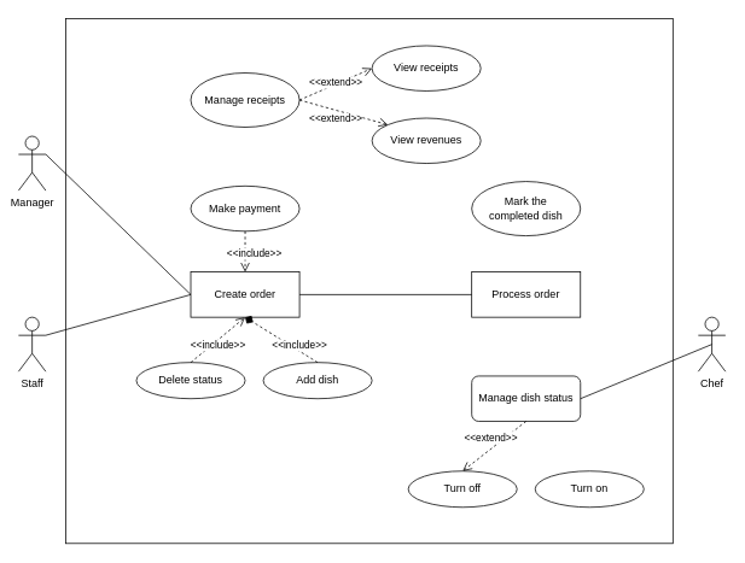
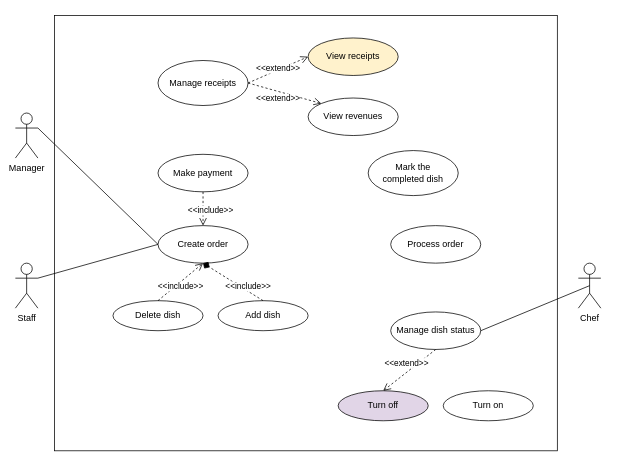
- <mxCell id="20" value="View receipts" style="ellipse;whiteSpace=wrap;html=1;" vertex="1" parent="1"><mxGeometry x="410" y="50" width="120" height="50" as="geometry" /></mxCell>
+ <mxCell id="20" value="View receipts" style="ellipse;whiteSpace=wrap;html=1;fillColor=#fff2cc;" vertex="1" parent="1"><mxGeometry x="410" y="50" width="120" height="50" as="geometry" /></mxCell>
- <mxCell id="17" value="Mark the &lt;br&gt;completed dish" style="ellipse;whiteSpace=wrap;html=1;" parent="1" vertex="1"><mxGeometry x="520" y="200" width="120" height="60" as="geometry" /></mxCell>
+ <mxCell id="17" value="Mark the &lt;br&gt;completed dish" style="ellipse;whiteSpace=wrap;html=1;" parent="1" vertex="1"><mxGeometry x="490" y="200" width="120" height="60" as="geometry" /></mxCell>
- <mxCell id="6" value="Create order" style="whiteSpace=wrap;html=1;rounded=0;" parent="1" vertex="1"><mxGeometry x="210" y="300" width="120" height="50" as="geometry" /></mxCell>
+ <mxCell id="6" value="Create order" style="ellipse;whiteSpace=wrap;html=1;" parent="1" vertex="1"><mxGeometry x="210" y="300" width="120" height="50" as="geometry" /></mxCell>
- <mxCell id="24" value="" style="endArrow=none;html=1;rounded=0;exitX=1;exitY=0.5;exitDx=0;exitDy=0;entryX=0;entryY=0.5;entryDx=0;entryDy=0;" edge="1" parent="1" source="6" target="13"><mxGeometry width="50" height="50" relative="1" as="geometry"><mxPoint x="60" y="410" as="sourcePoint" /><mxPoint x="220" y="365" as="targetPoint" /></mxGeometry></mxCell>
- <mxCell id="13" value="Process order" style="whiteSpace=wrap;html=1;rounded=0;" parent="1" vertex="1"><mxGeometry x="520" y="300" width="120" height="50" as="geometry" /></mxCell>
+ <mxCell id="13" value="Process order" style="ellipse;whiteSpace=wrap;html=1;" parent="1" vertex="1"><mxGeometry x="520" y="300" width="120" height="50" as="geometry" /></mxCell>
- <mxCell id="10" value="Delete status" style="ellipse;whiteSpace=wrap;html=1;" parent="1" vertex="1"><mxGeometry x="150" y="400" width="120" height="40" as="geometry" /></mxCell>
+ <mxCell id="10" value="Delete dish" style="ellipse;whiteSpace=wrap;html=1;" parent="1" vertex="1"><mxGeometry x="150" y="400" width="120" height="40" as="geometry" /></mxCell>
- <mxCell id="14" value="Manage dish status" style="whiteSpace=wrap;html=1;rounded=1;" parent="1" vertex="1"><mxGeometry x="520" y="415" width="120" height="50" as="geometry" /></mxCell>
+ <mxCell id="14" value="Manage dish status" style="ellipse;whiteSpace=wrap;html=1;" parent="1" vertex="1"><mxGeometry x="520" y="415" width="120" height="50" as="geometry" /></mxCell>
- <mxCell id="15" value="Turn off" style="ellipse;whiteSpace=wrap;html=1;" parent="1" vertex="1"><mxGeometry x="450" y="520" width="120" height="40" as="geometry" /></mxCell>
+ <mxCell id="15" value="Turn off" style="ellipse;whiteSpace=wrap;html=1;fillColor=#e1d5e7;" parent="1" vertex="1"><mxGeometry x="450" y="520" width="120" height="40" as="geometry" /></mxCell>
